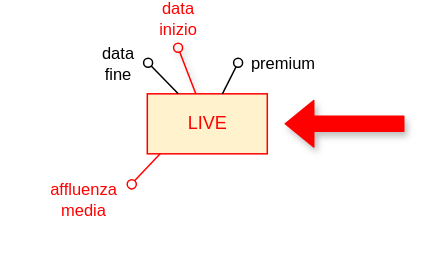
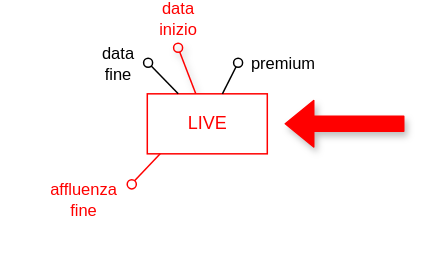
- <mxCell id="4" value="&lt;font color=&quot;#ff0000&quot;&gt;LIVE&lt;/font&gt;" style="whiteSpace=wrap;html=1;strokeColor=#FF0000;fillColor=#fff2cc;" parent="1" vertex="1"><mxGeometry x="97.53" y="51.05" width="80" height="40" as="geometry" /></mxCell>
+ <mxCell id="4" value="&lt;font color=&quot;#ff0000&quot;&gt;LIVE&lt;/font&gt;" style="whiteSpace=wrap;html=1;strokeColor=#FF0000;" parent="1" vertex="1"><mxGeometry x="97.53" y="51.05" width="80" height="40" as="geometry" /></mxCell>
- <mxCell id="11" value="&lt;font color=&quot;#ff0000&quot; style=&quot;font-size: 11px;&quot;&gt;affluenza &lt;br&gt;media&lt;/font&gt;" style="text;html=1;align=center;verticalAlign=middle;resizable=0;points=[];autosize=1;strokeColor=none;fillColor=none;fontSize=10;" parent="1" vertex="1"><mxGeometry x="20.22" y="101.91" width="70" height="40" as="geometry" /></mxCell>
+ <mxCell id="11" value="&lt;font color=&quot;#ff0000&quot; style=&quot;font-size: 11px;&quot;&gt;affluenza &lt;br&gt;fine&lt;/font&gt;" style="text;html=1;align=center;verticalAlign=middle;resizable=0;points=[];autosize=1;strokeColor=none;fillColor=none;fontSize=10;" parent="1" vertex="1"><mxGeometry x="20.22" y="101.91" width="70" height="40" as="geometry" /></mxCell>
